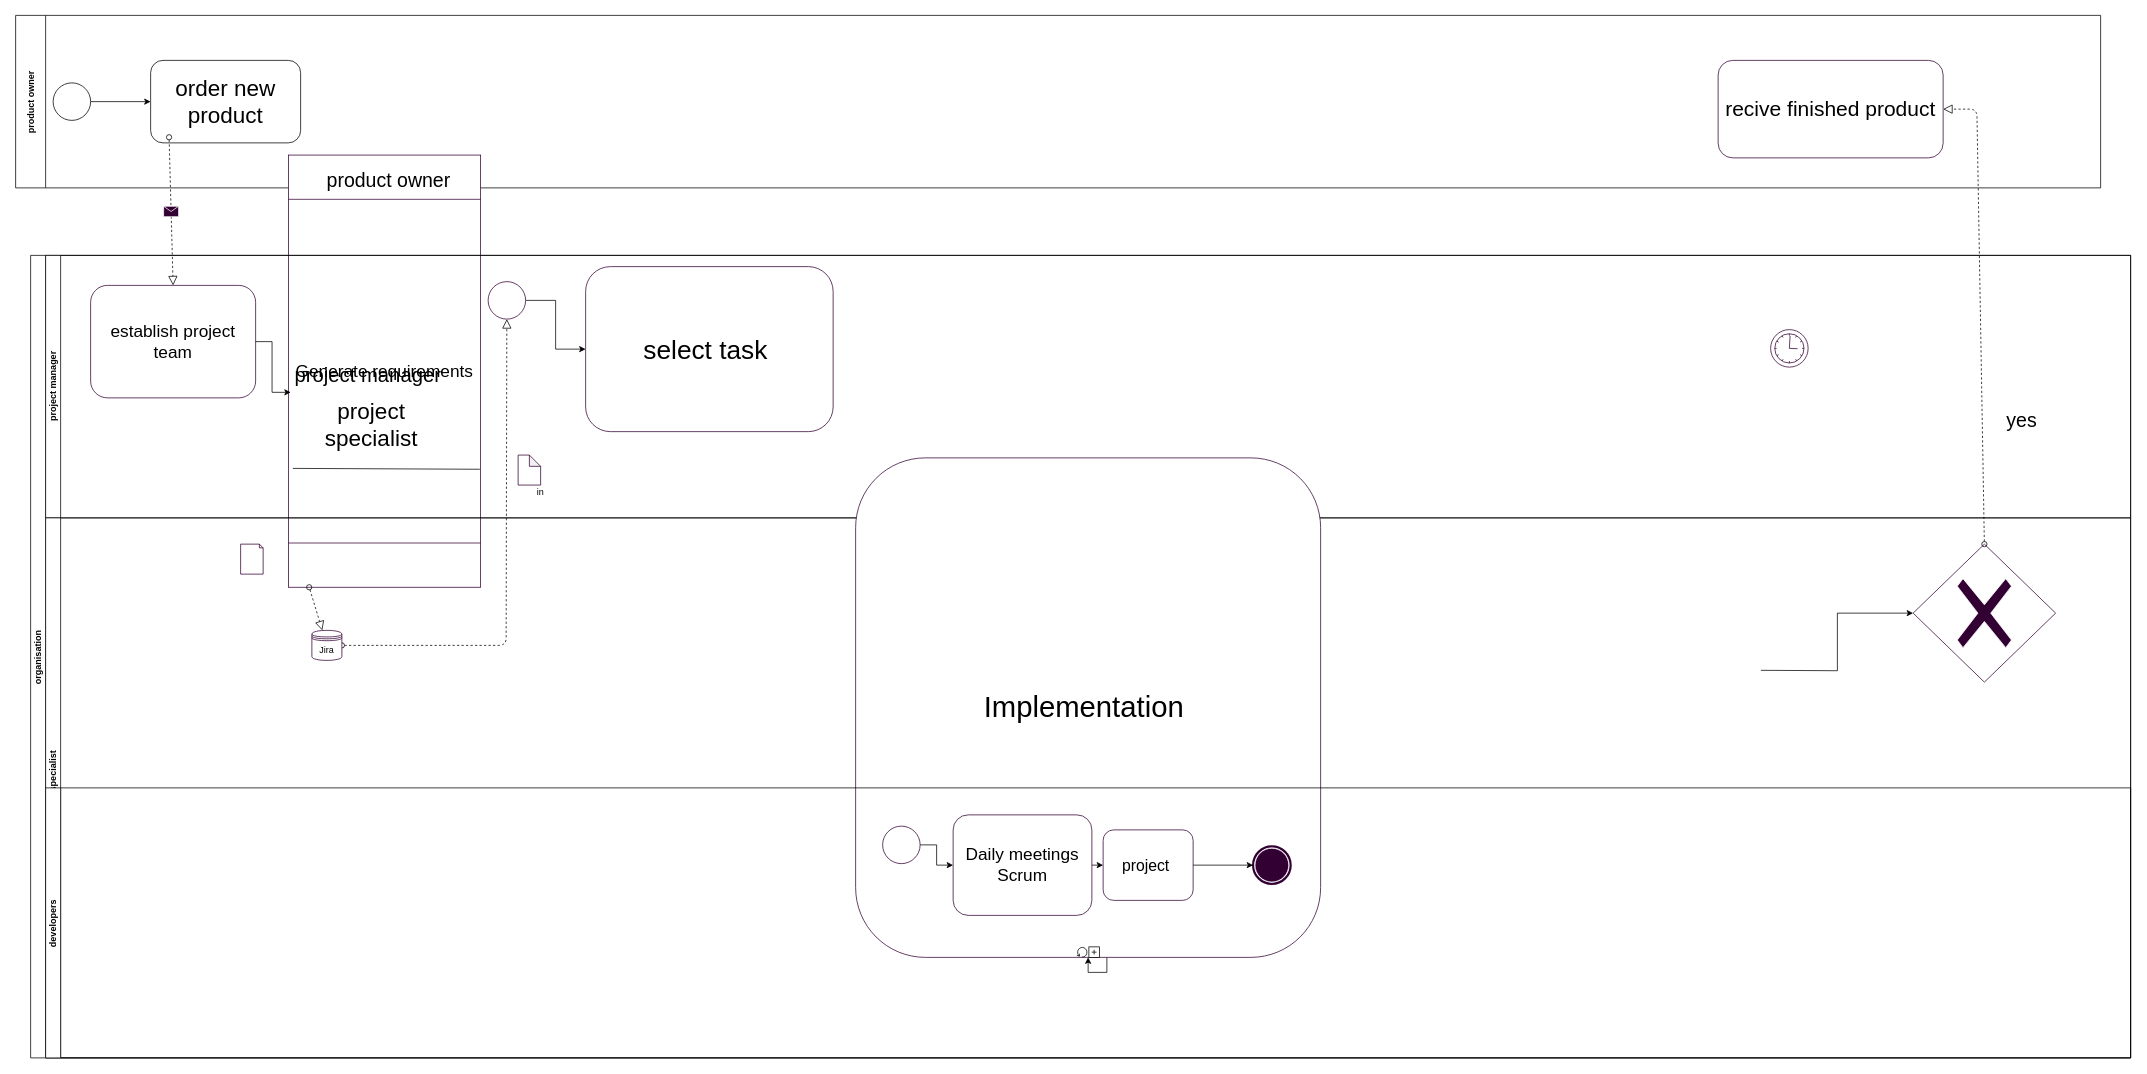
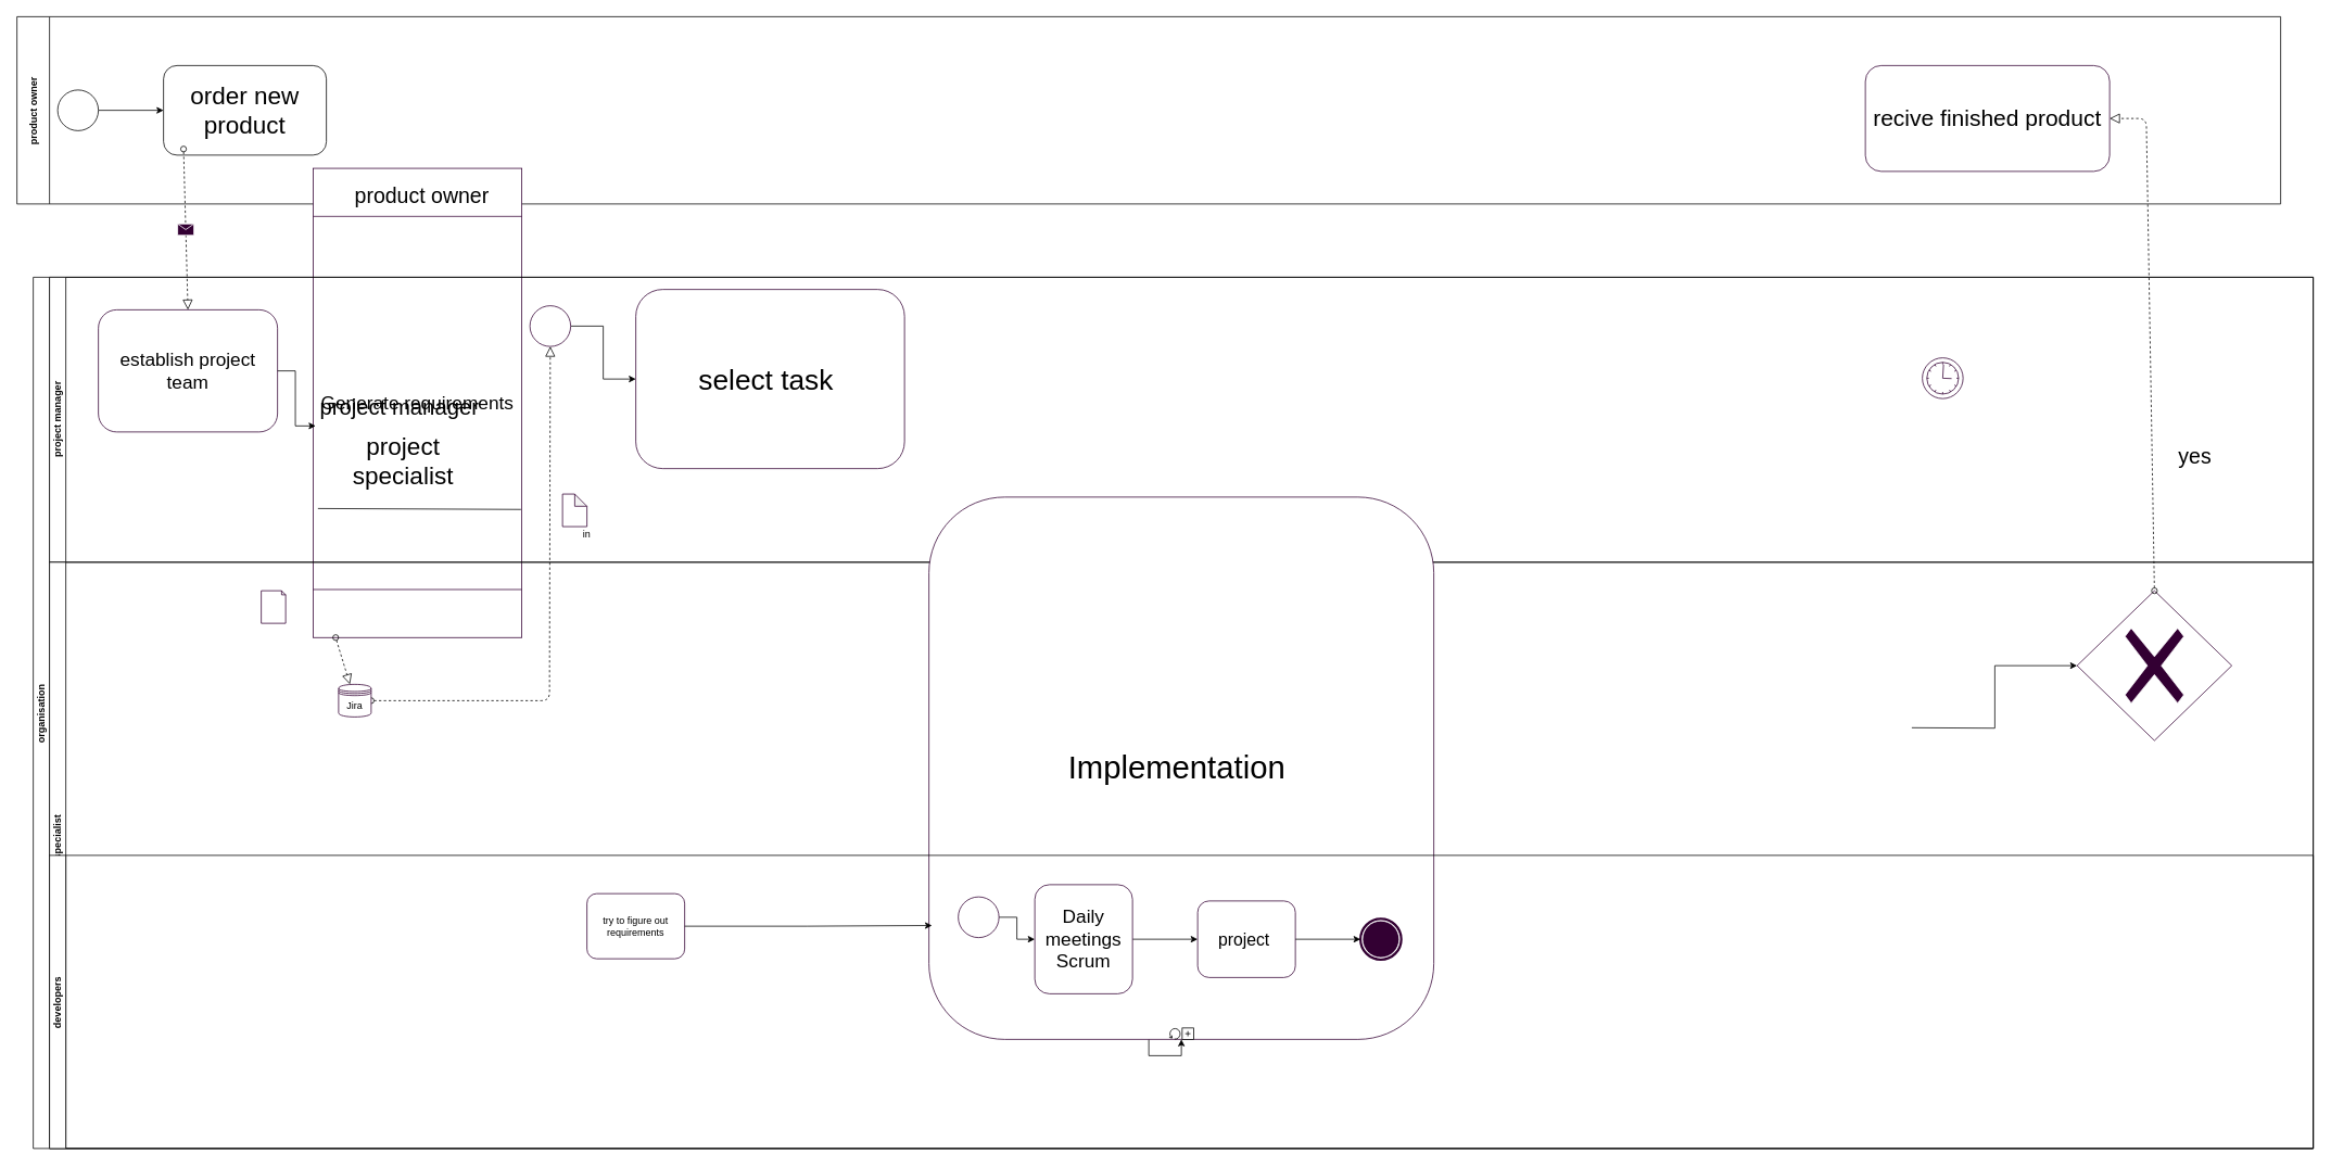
+ <mxCell id="37" value="try to figure out requirements" style="shape=ext;rounded=1;html=1;whiteSpace=wrap;strokeColor=#330033;fillColor=#FFFFFF;" vertex="1" parent="36"><mxGeometry x="660" y="47" width="120" height="80" as="geometry" /></mxCell>
+ <mxCell id="39" style="edgeStyle=orthogonalEdgeStyle;rounded=0;orthogonalLoop=1;jettySize=auto;html=1;exitX=1;exitY=0.5;exitDx=0;exitDy=0;entryX=0.006;entryY=0.79;entryDx=0;entryDy=0;entryPerimeter=0;fillColor=#33001A;" edge="1" parent="23" source="37" target="27"><mxGeometry relative="1" as="geometry" /></mxCell>
- <mxCell id="34" value="&lt;font style=&quot;font-size: 23px&quot;&gt;Daily meetings Scrum&lt;/font&gt;" style="shape=ext;rounded=1;html=1;whiteSpace=wrap;strokeColor=#330033;fillColor=#FFFFFF;" vertex="1" parent="23"><mxGeometry x="1210" y="396" width="185" height="134" as="geometry" /></mxCell>
+ <mxCell id="34" value="&lt;font style=&quot;font-size: 23px&quot;&gt;Daily meetings Scrum&lt;/font&gt;" style="shape=ext;rounded=1;html=1;whiteSpace=wrap;strokeColor=#330033;fillColor=#FFFFFF;" vertex="1" parent="23"><mxGeometry x="1210" y="396" width="120" height="134" as="geometry" /></mxCell>
